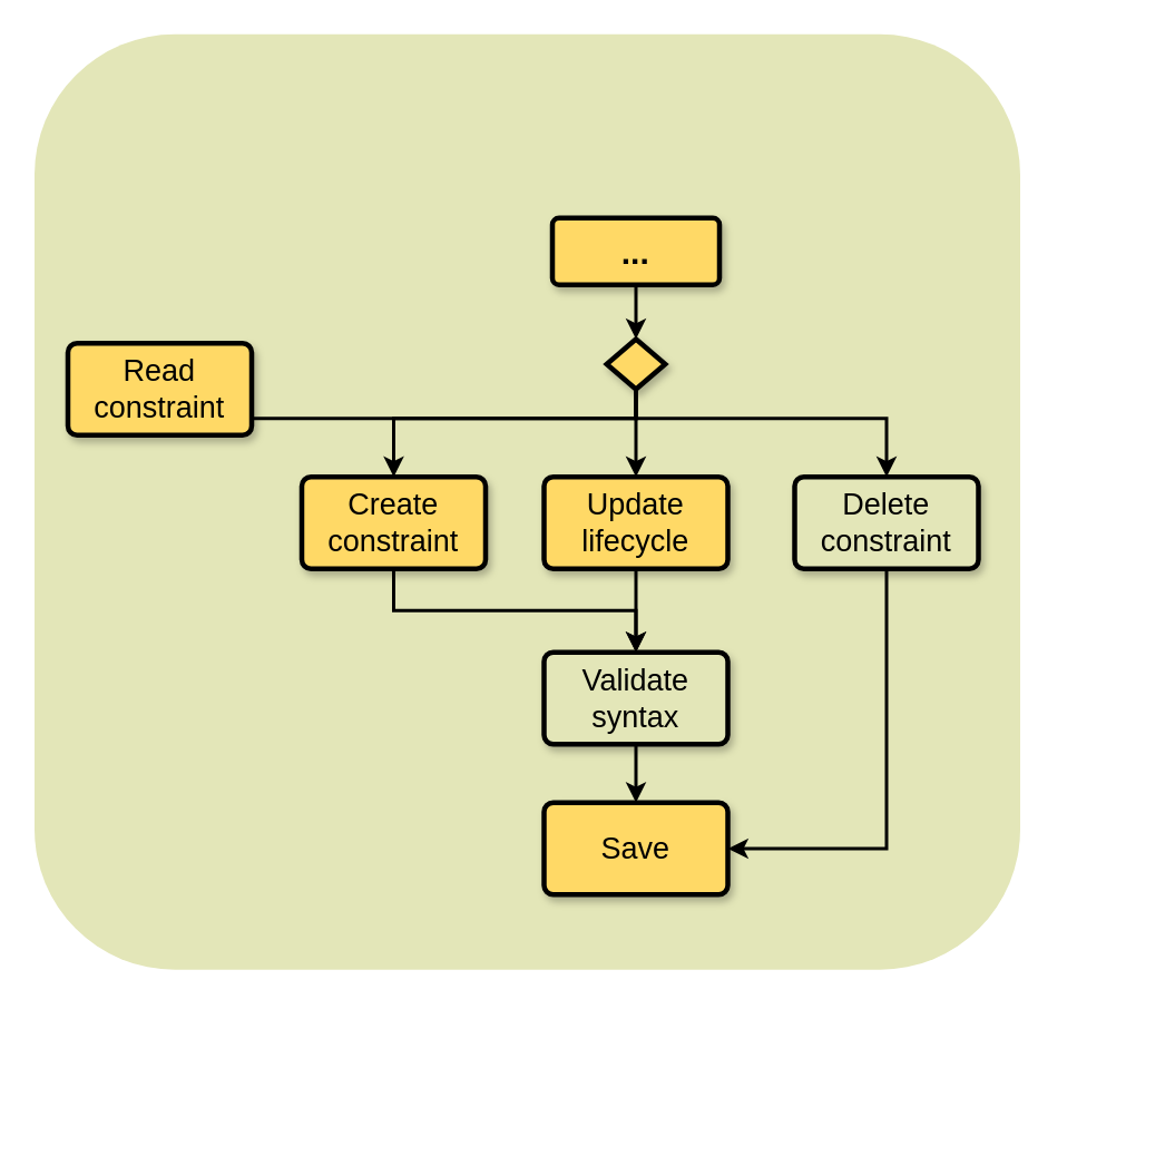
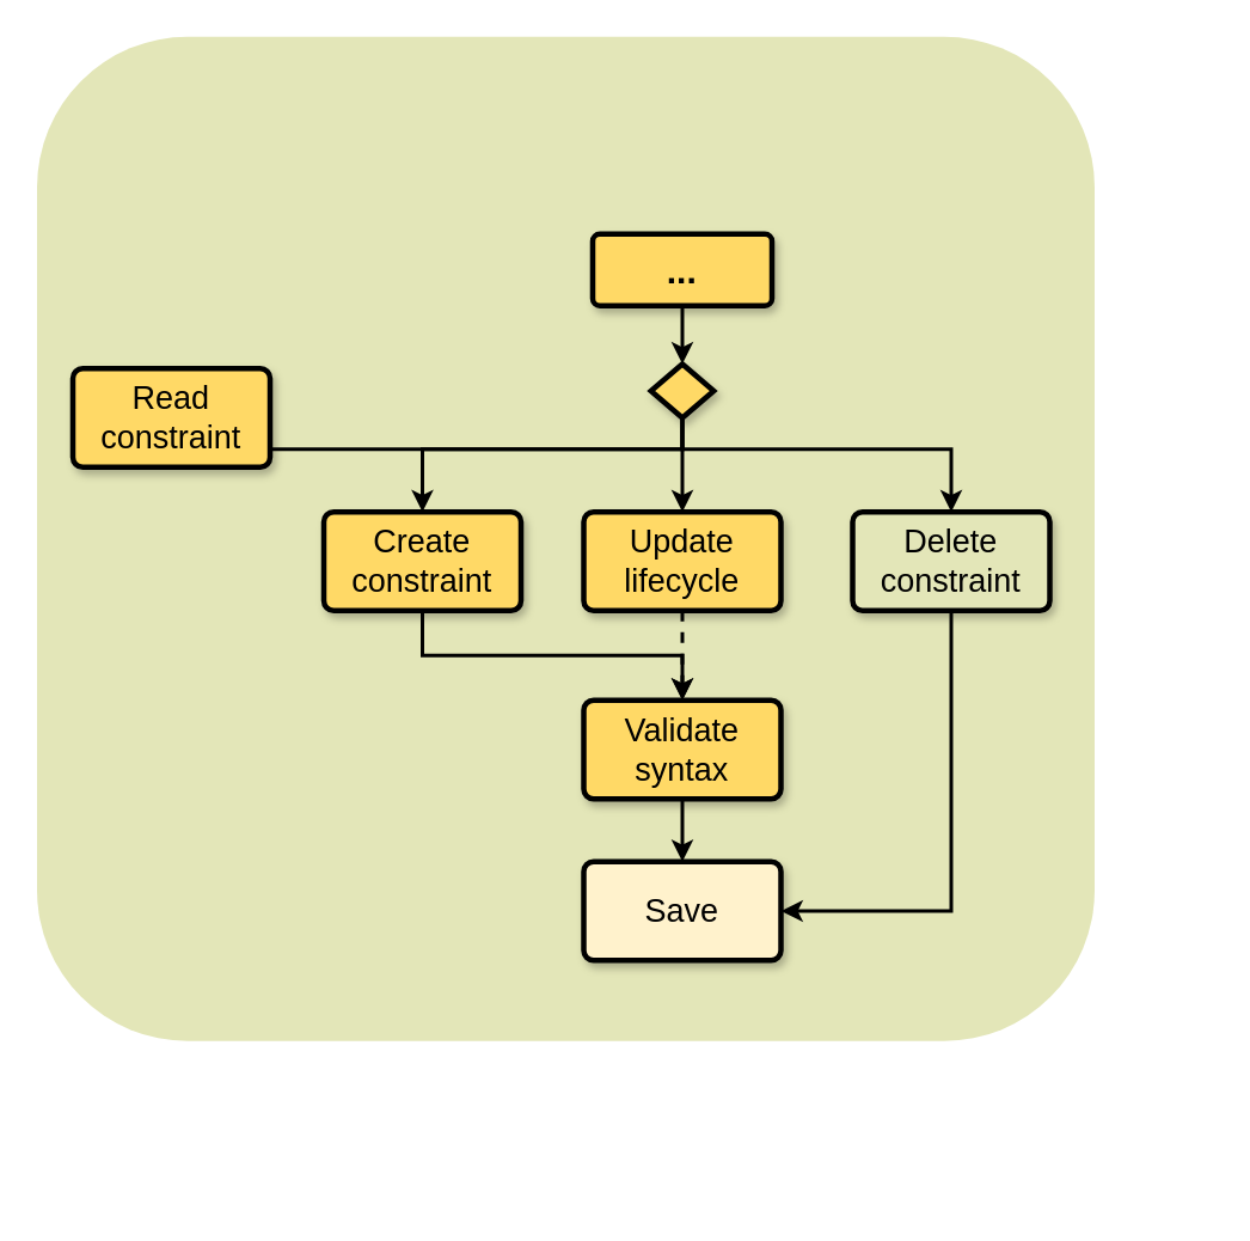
- <mxCell id="4" style="edgeStyle=orthogonalEdgeStyle;rounded=0;orthogonalLoop=1;jettySize=auto;html=1;exitX=0.5;exitY=1;exitDx=0;exitDy=0;entryX=0.5;entryY=0;entryDx=0;entryDy=0;strokeWidth=2;" edge="1" parent="1" source="5" target="18"><mxGeometry relative="1" as="geometry" /></mxCell>
+ <mxCell id="4" style="edgeStyle=orthogonalEdgeStyle;rounded=0;orthogonalLoop=1;jettySize=auto;html=1;exitX=0.5;exitY=1;exitDx=0;exitDy=0;entryX=0.5;entryY=0;entryDx=0;entryDy=0;strokeWidth=2;dashed=1;" edge="1" parent="1" source="5" target="18"><mxGeometry relative="1" as="geometry" /></mxCell>
- <mxCell id="18" value="&lt;font style=&quot;font-size: 18px;&quot;&gt;Validate syntax&lt;/font&gt;" style="rounded=1;arcSize=10;whiteSpace=wrap;html=1;align=center;strokeColor=#000000;strokeWidth=3;fillColor=#e3e6b8;perimeterSpacing=0;shadow=1;" vertex="1" parent="1"><mxGeometry x="325" y="390" width="110" height="55" as="geometry" /></mxCell>
+ <mxCell id="18" value="&lt;font style=&quot;font-size: 18px;&quot;&gt;Validate syntax&lt;/font&gt;" style="rounded=1;arcSize=10;whiteSpace=wrap;html=1;align=center;strokeColor=#000000;strokeWidth=3;fillColor=#FFD966;perimeterSpacing=0;shadow=1;" vertex="1" parent="1"><mxGeometry x="325" y="390" width="110" height="55" as="geometry" /></mxCell>
- <mxCell id="19" value="&lt;font style=&quot;font-size: 18px;&quot;&gt;Save&lt;/font&gt;" style="rounded=1;arcSize=10;whiteSpace=wrap;html=1;align=center;strokeColor=#000000;strokeWidth=3;fillColor=#FFD966;perimeterSpacing=0;shadow=1;" vertex="1" parent="1"><mxGeometry x="325" y="480" width="110" height="55" as="geometry" /></mxCell>
+ <mxCell id="19" value="&lt;font style=&quot;font-size: 18px;&quot;&gt;Save&lt;/font&gt;" style="rounded=1;arcSize=10;whiteSpace=wrap;html=1;align=center;strokeColor=#000000;strokeWidth=3;fillColor=#fff2cc;perimeterSpacing=0;shadow=1;" vertex="1" parent="1"><mxGeometry x="325" y="480" width="110" height="55" as="geometry" /></mxCell>
